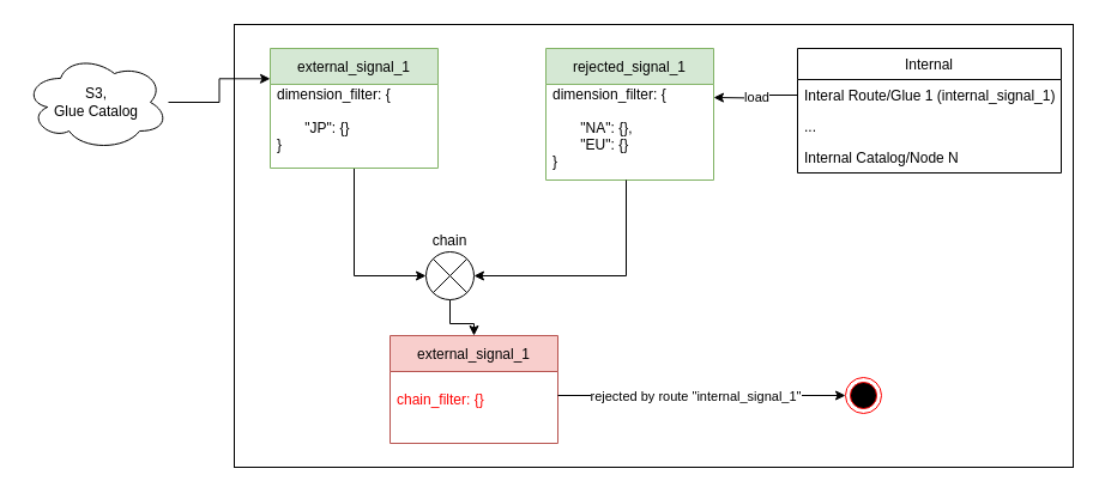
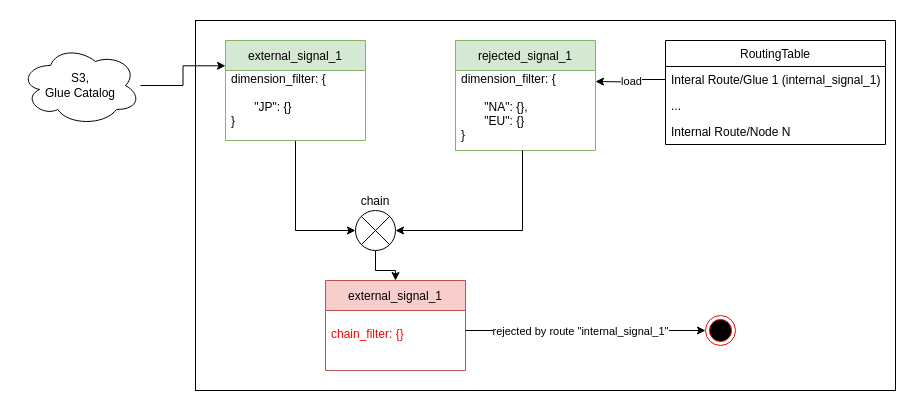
- <mxCell id="7" value="Internal" style="swimlane;fontStyle=0;childLayout=stackLayout;horizontal=1;startSize=26;fillColor=none;horizontalStack=0;resizeParent=1;resizeParentMax=0;resizeLast=0;collapsible=1;marginBottom=0;" vertex="1" parent="1"><mxGeometry x="665" y="40" width="220" height="104" as="geometry" /></mxCell>
+ <mxCell id="7" value="RoutingTable" style="swimlane;fontStyle=0;childLayout=stackLayout;horizontal=1;startSize=26;fillColor=none;horizontalStack=0;resizeParent=1;resizeParentMax=0;resizeLast=0;collapsible=1;marginBottom=0;" vertex="1" parent="1"><mxGeometry x="665" y="40" width="220" height="104" as="geometry" /></mxCell>
- <mxCell id="10" value="Internal Catalog/Node N" style="text;strokeColor=none;fillColor=none;align=left;verticalAlign=top;spacingLeft=4;spacingRight=4;overflow=hidden;rotatable=0;points=[[0,0.5],[1,0.5]];portConstraint=eastwest;" vertex="1" parent="7"><mxGeometry y="78" width="220" height="26" as="geometry" /></mxCell>
+ <mxCell id="10" value="Internal Route/Node N" style="text;strokeColor=none;fillColor=none;align=left;verticalAlign=top;spacingLeft=4;spacingRight=4;overflow=hidden;rotatable=0;points=[[0,0.5],[1,0.5]];portConstraint=eastwest;" vertex="1" parent="7"><mxGeometry y="78" width="220" height="26" as="geometry" /></mxCell>
